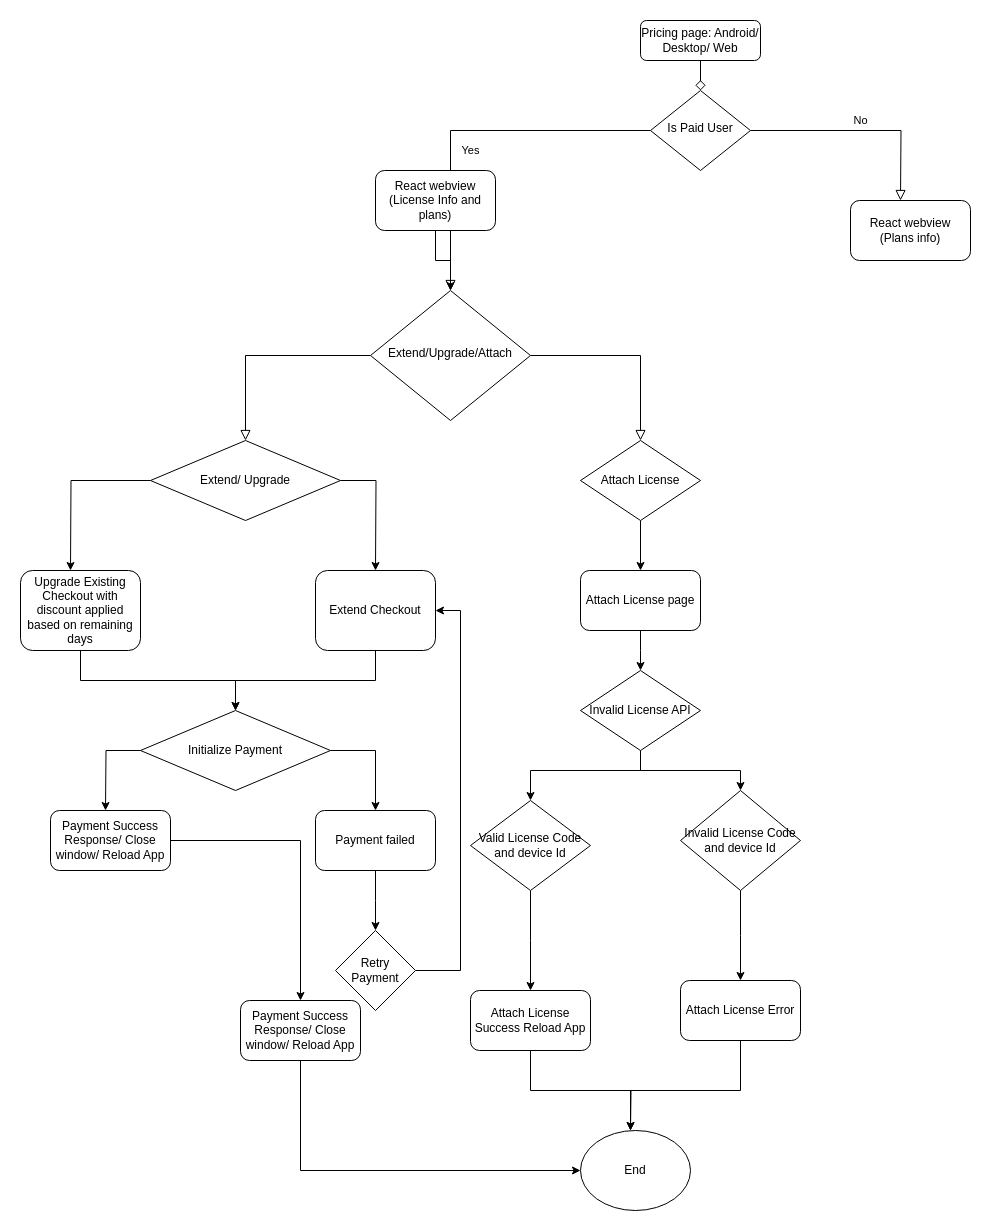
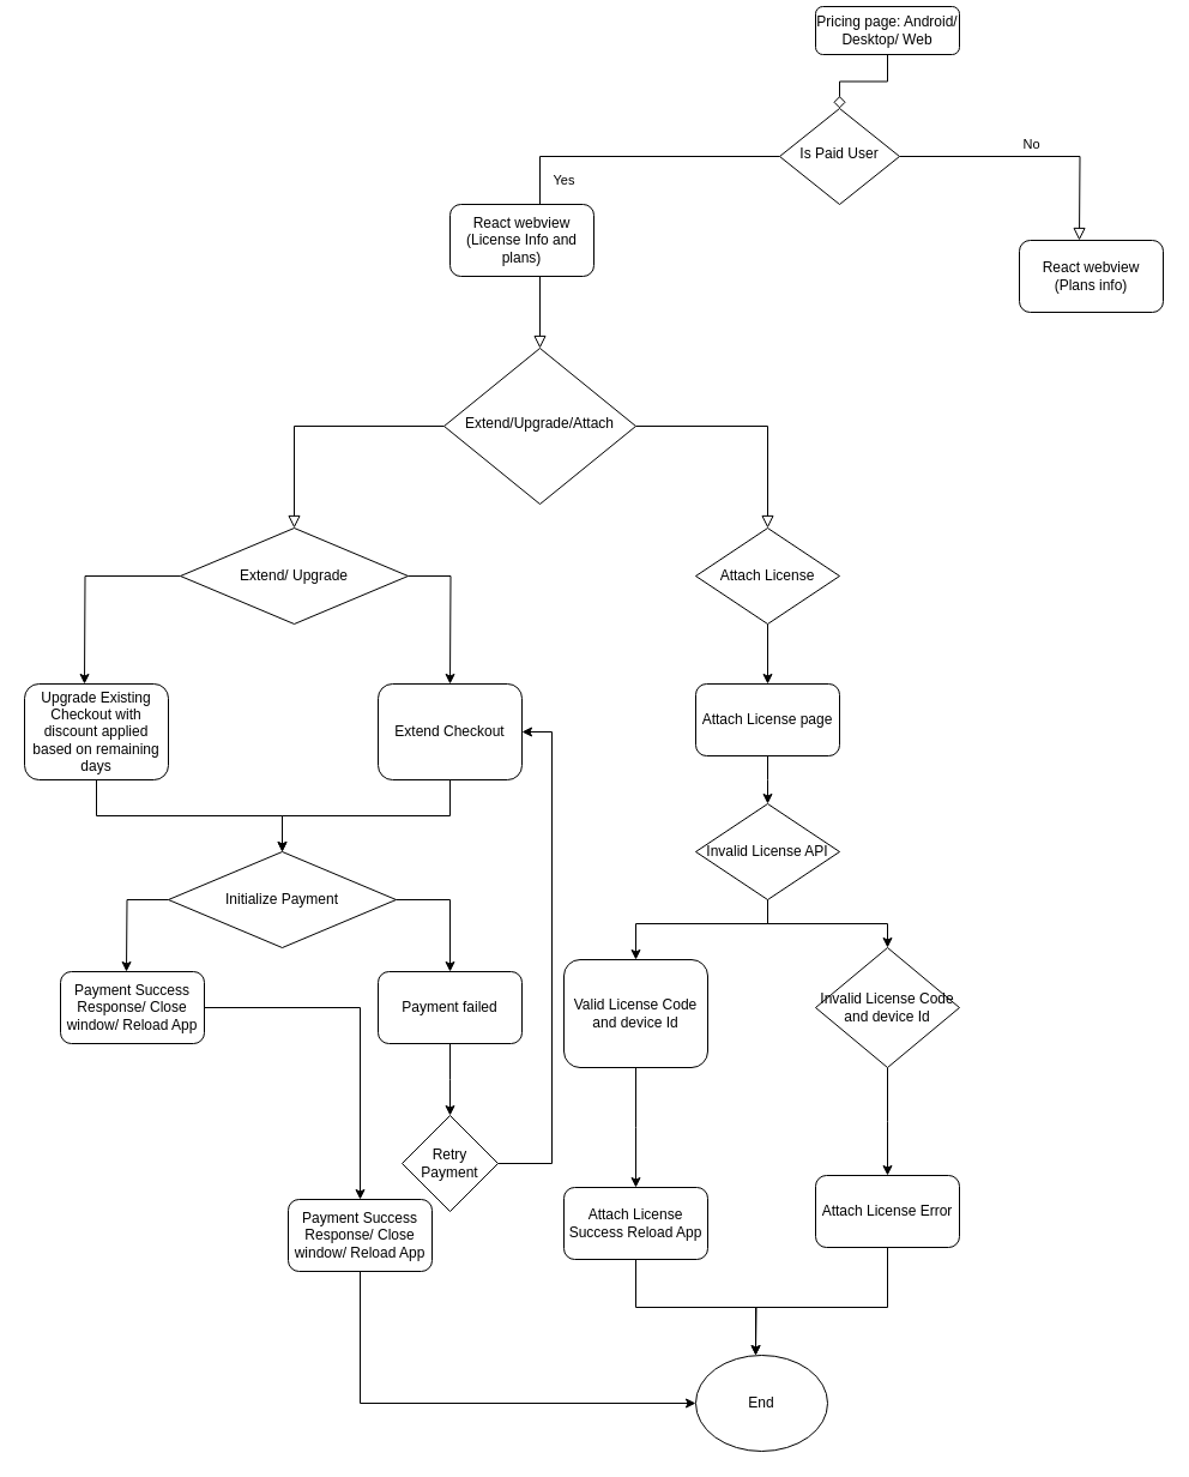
- <mxCell id="3" value="Pricing page: Android/ Desktop/ Web" style="rounded=1;whiteSpace=wrap;html=1;fontSize=12;glass=0;strokeWidth=1;shadow=0;" parent="1" vertex="1"><mxGeometry x="640" y="20" width="120" height="40" as="geometry" /></mxCell>
+ <mxCell id="3" value="Pricing page: Android/ Desktop/ Web" style="rounded=1;whiteSpace=wrap;html=1;fontSize=12;glass=0;strokeWidth=1;shadow=0;" parent="1" vertex="1"><mxGeometry x="680" y="5" width="120" height="40" as="geometry" /></mxCell>
- <mxCell id="24" style="edgeStyle=orthogonalEdgeStyle;rounded=0;orthogonalLoop=1;jettySize=auto;html=1;entryX=0.5;entryY=0;entryDx=0;entryDy=0;startArrow=none;" edge="1" parent="1" source="25" target="9"><mxGeometry relative="1" as="geometry"><mxPoint x="450" y="220" as="sourcePoint" /></mxGeometry></mxCell>
- <mxCell id="21" value="Valid License Code and device Id" style="rhombus;whiteSpace=wrap;html=1;" vertex="1" parent="1"><mxGeometry x="470" y="800" width="120" height="90" as="geometry" /></mxCell>
+ <mxCell id="21" value="Valid License Code and device Id" style="whiteSpace=wrap;html=1;rounded=1;" vertex="1" parent="1"><mxGeometry x="470" y="800" width="120" height="90" as="geometry" /></mxCell>
